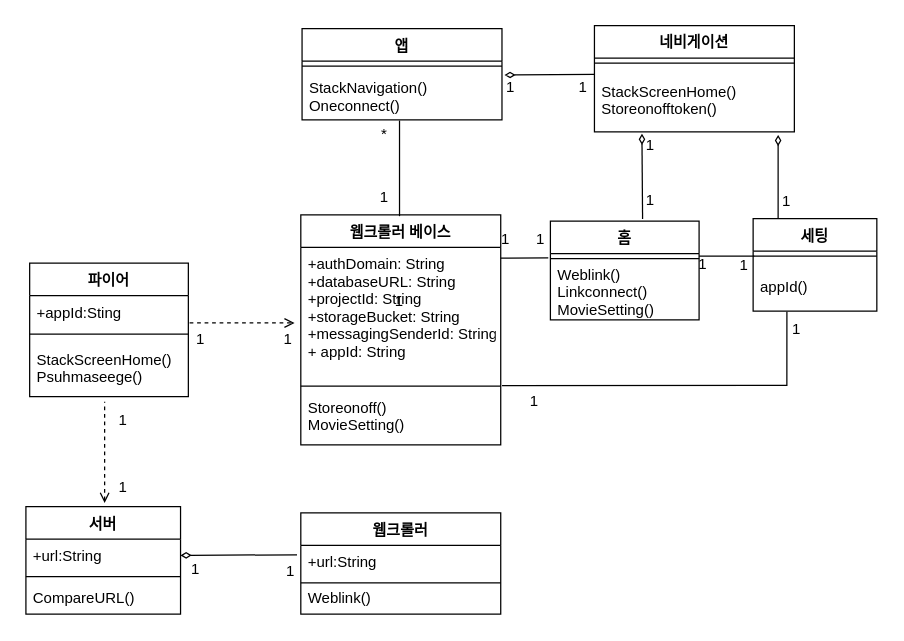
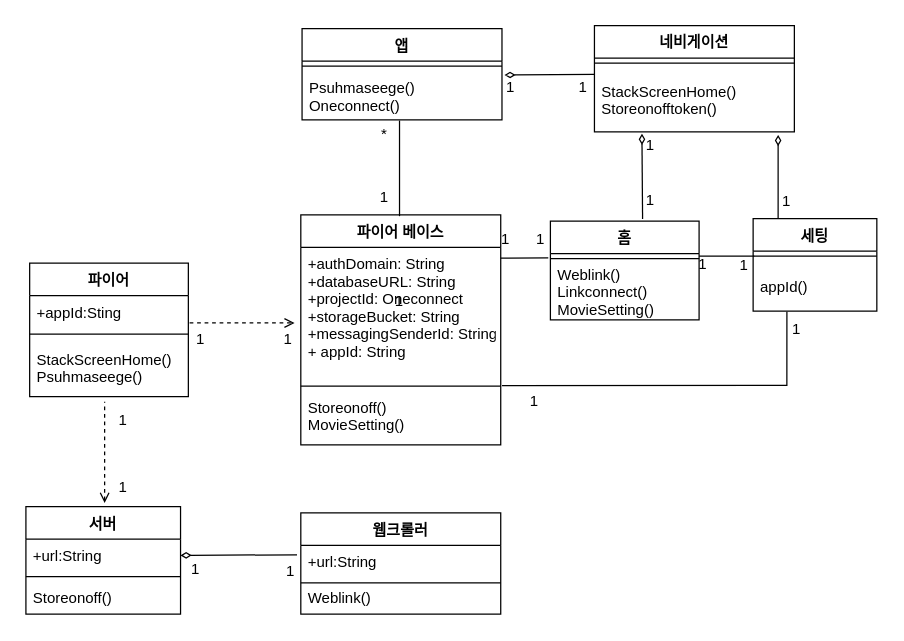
- <mxCell id="7" value="StackNavigation()&#10;Oneconnect()" style="text;strokeColor=none;fillColor=none;align=left;verticalAlign=top;spacingLeft=4;spacingRight=4;overflow=hidden;rotatable=0;points=[[0,0.5],[1,0.5]];portConstraint=eastwest;" parent="5" vertex="1"><mxGeometry y="34" width="160" height="39" as="geometry" /></mxCell>
+ <mxCell id="7" value="Psuhmaseege()&#10;Oneconnect()" style="text;strokeColor=none;fillColor=none;align=left;verticalAlign=top;spacingLeft=4;spacingRight=4;overflow=hidden;rotatable=0;points=[[0,0.5],[1,0.5]];portConstraint=eastwest;" parent="5" vertex="1"><mxGeometry y="34" width="160" height="39" as="geometry" /></mxCell>
- <mxCell id="19" value="웹크롤러 베이스" style="swimlane;fontStyle=1;align=center;verticalAlign=top;childLayout=stackLayout;horizontal=1;startSize=26;horizontalStack=0;resizeParent=1;resizeParentMax=0;resizeLast=0;collapsible=1;marginBottom=0;" parent="1" vertex="1"><mxGeometry x="240" y="171.5" width="160" height="184" as="geometry" /></mxCell>
+ <mxCell id="19" value="파이어 베이스" style="swimlane;fontStyle=1;align=center;verticalAlign=top;childLayout=stackLayout;horizontal=1;startSize=26;horizontalStack=0;resizeParent=1;resizeParentMax=0;resizeLast=0;collapsible=1;marginBottom=0;" parent="1" vertex="1"><mxGeometry x="240" y="171.5" width="160" height="184" as="geometry" /></mxCell>
- <mxCell id="20" value="+authDomain: String&#10;+databaseURL: String&#10;+projectId: String&#10;+storageBucket: String&#10;+messagingSenderId: String,&#10;+ appId: String&#10;" style="text;strokeColor=none;fillColor=none;align=left;verticalAlign=top;spacingLeft=4;spacingRight=4;overflow=hidden;rotatable=0;points=[[0,0.5],[1,0.5]];portConstraint=eastwest;" parent="19" vertex="1"><mxGeometry y="26" width="160" height="107" as="geometry" /></mxCell>
+ <mxCell id="20" value="+authDomain: String&#10;+databaseURL: String&#10;+projectId: Oneconnect&#10;+storageBucket: String&#10;+messagingSenderId: String,&#10;+ appId: String&#10;" style="text;strokeColor=none;fillColor=none;align=left;verticalAlign=top;spacingLeft=4;spacingRight=4;overflow=hidden;rotatable=0;points=[[0,0.5],[1,0.5]];portConstraint=eastwest;" parent="19" vertex="1"><mxGeometry y="26" width="160" height="107" as="geometry" /></mxCell>
- <mxCell id="18" value="CompareURL()" style="text;strokeColor=none;fillColor=none;align=left;verticalAlign=top;spacingLeft=4;spacingRight=4;overflow=hidden;rotatable=0;points=[[0,0.5],[1,0.5]];portConstraint=eastwest;" parent="15" vertex="1"><mxGeometry y="60" width="123.75" height="26" as="geometry" /></mxCell>
+ <mxCell id="18" value="Storeonoff()" style="text;strokeColor=none;fillColor=none;align=left;verticalAlign=top;spacingLeft=4;spacingRight=4;overflow=hidden;rotatable=0;points=[[0,0.5],[1,0.5]];portConstraint=eastwest;" parent="15" vertex="1"><mxGeometry y="60" width="123.75" height="26" as="geometry" /></mxCell>
